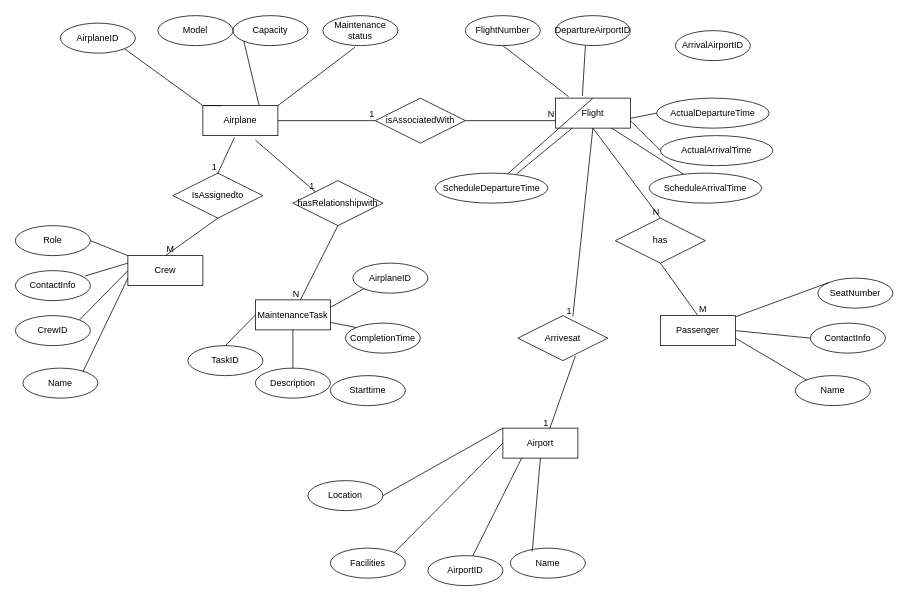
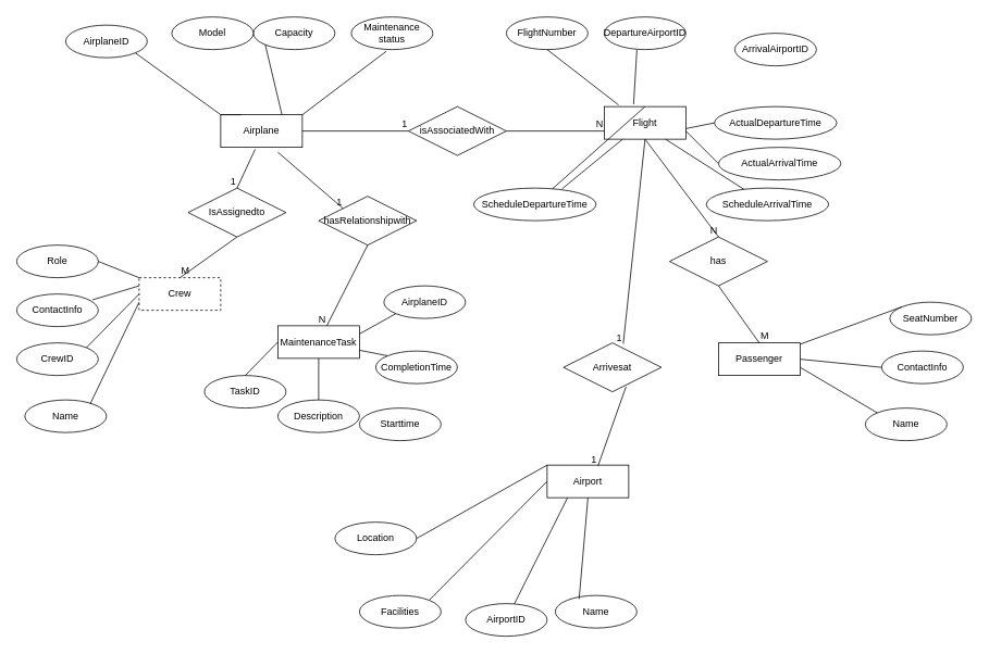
- <mxCell id="21" value="Crew" style="whiteSpace=wrap;html=1;align=center;" vertex="1" parent="1"><mxGeometry x="170" y="340" width="100" height="40" as="geometry" /></mxCell>
+ <mxCell id="21" value="Crew" style="whiteSpace=wrap;html=1;align=center;dashed=1;" vertex="1" parent="1"><mxGeometry x="170" y="340" width="100" height="40" as="geometry" /></mxCell>
